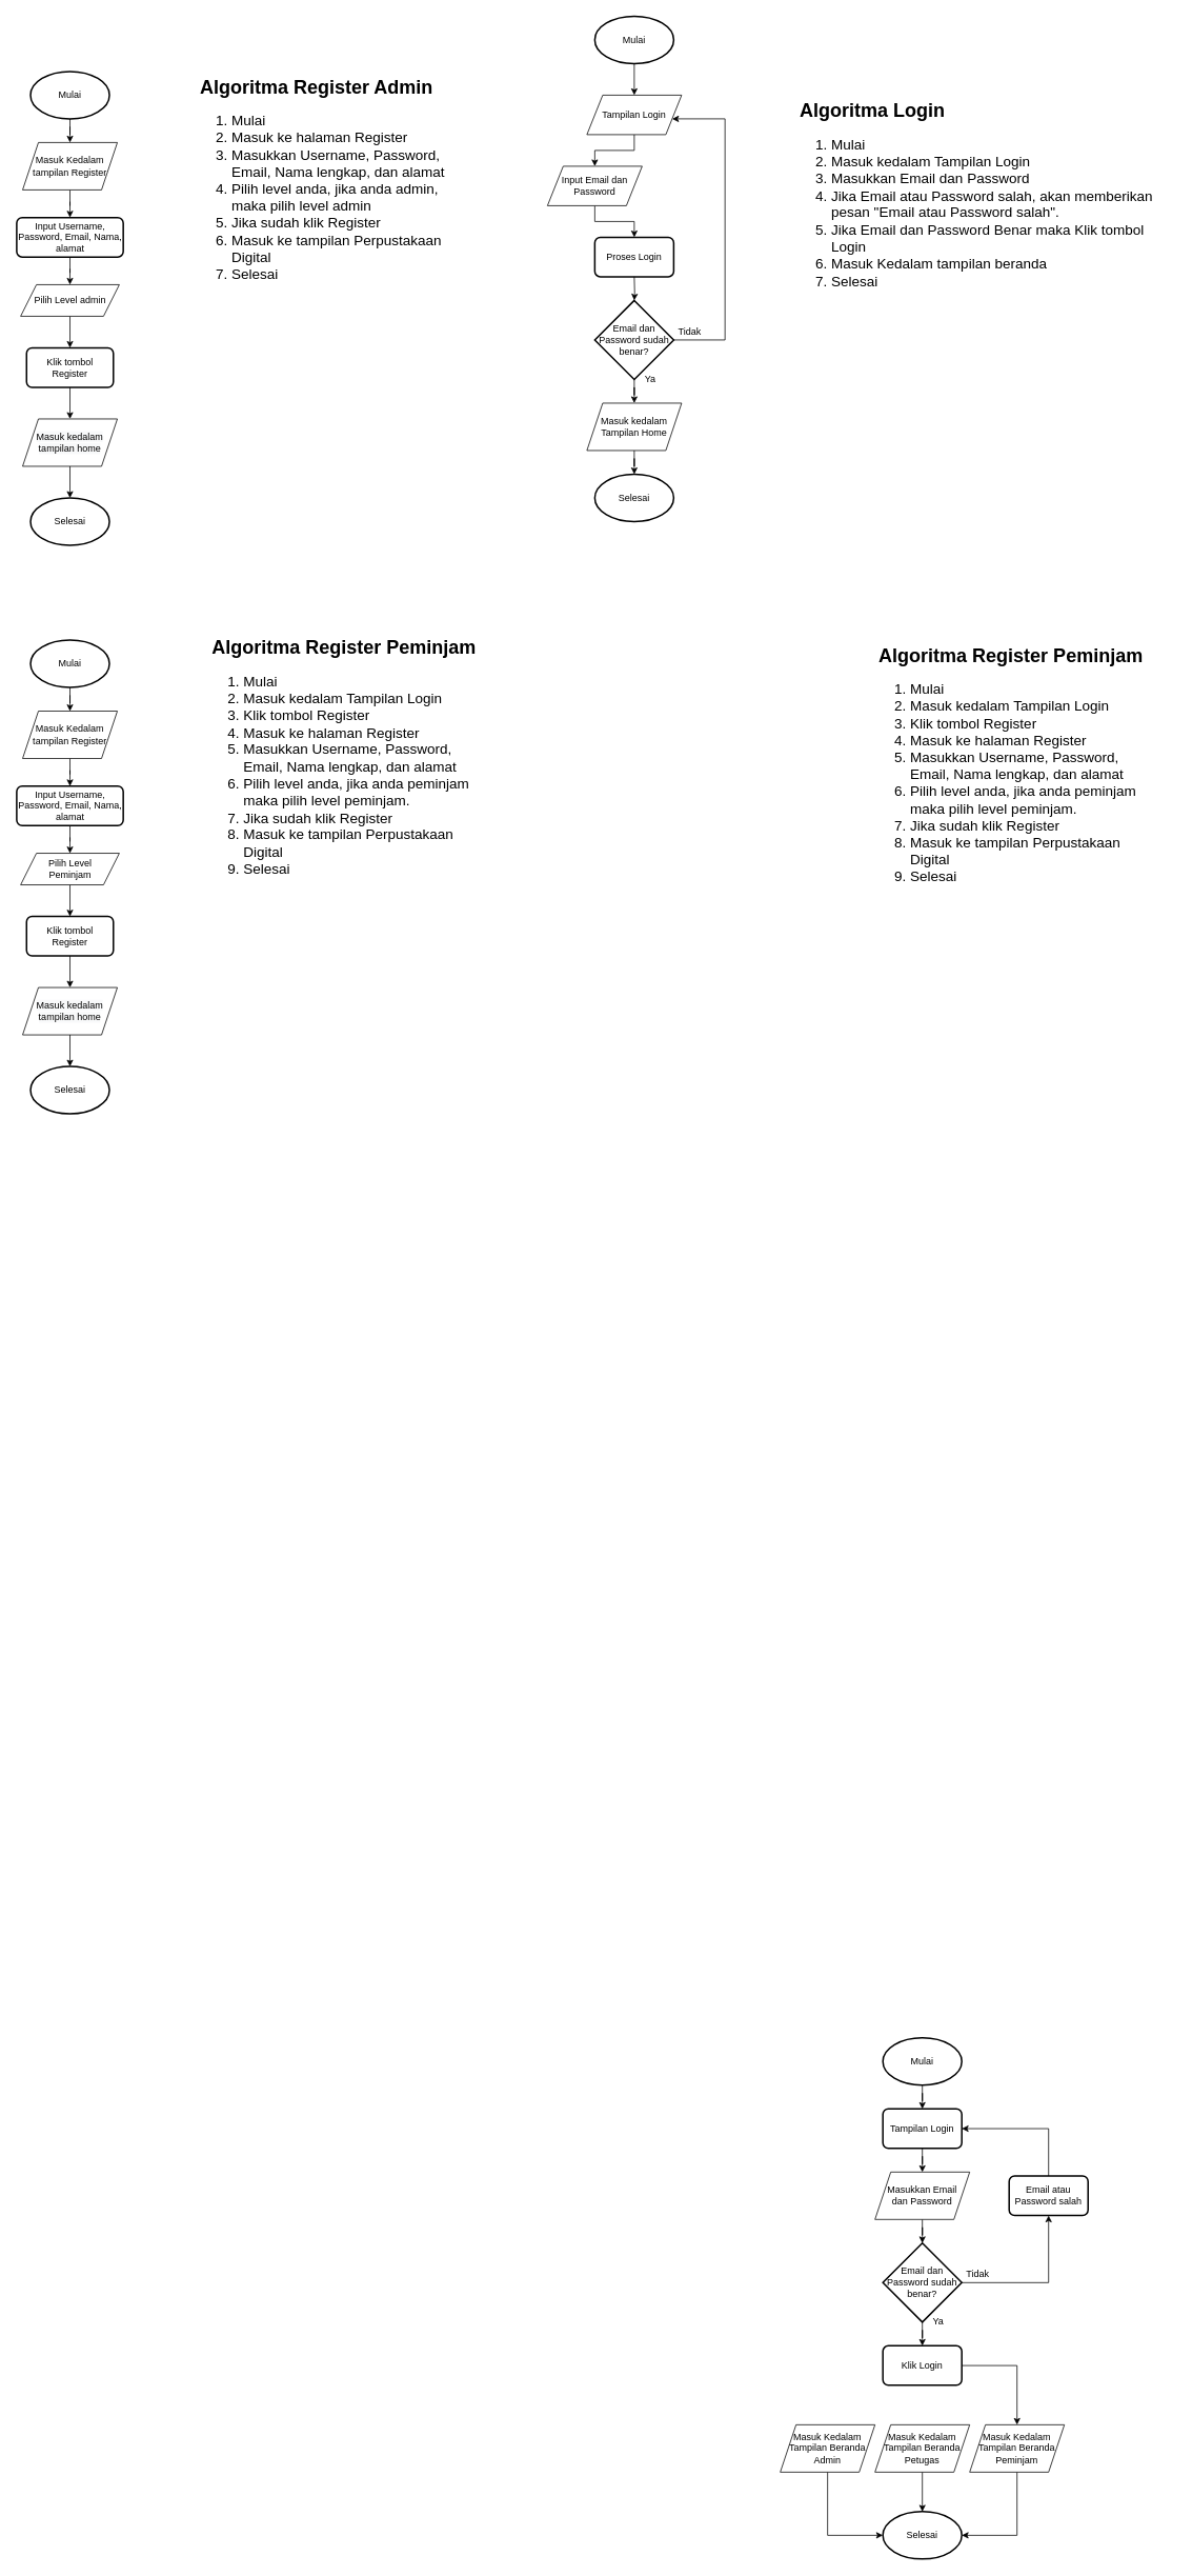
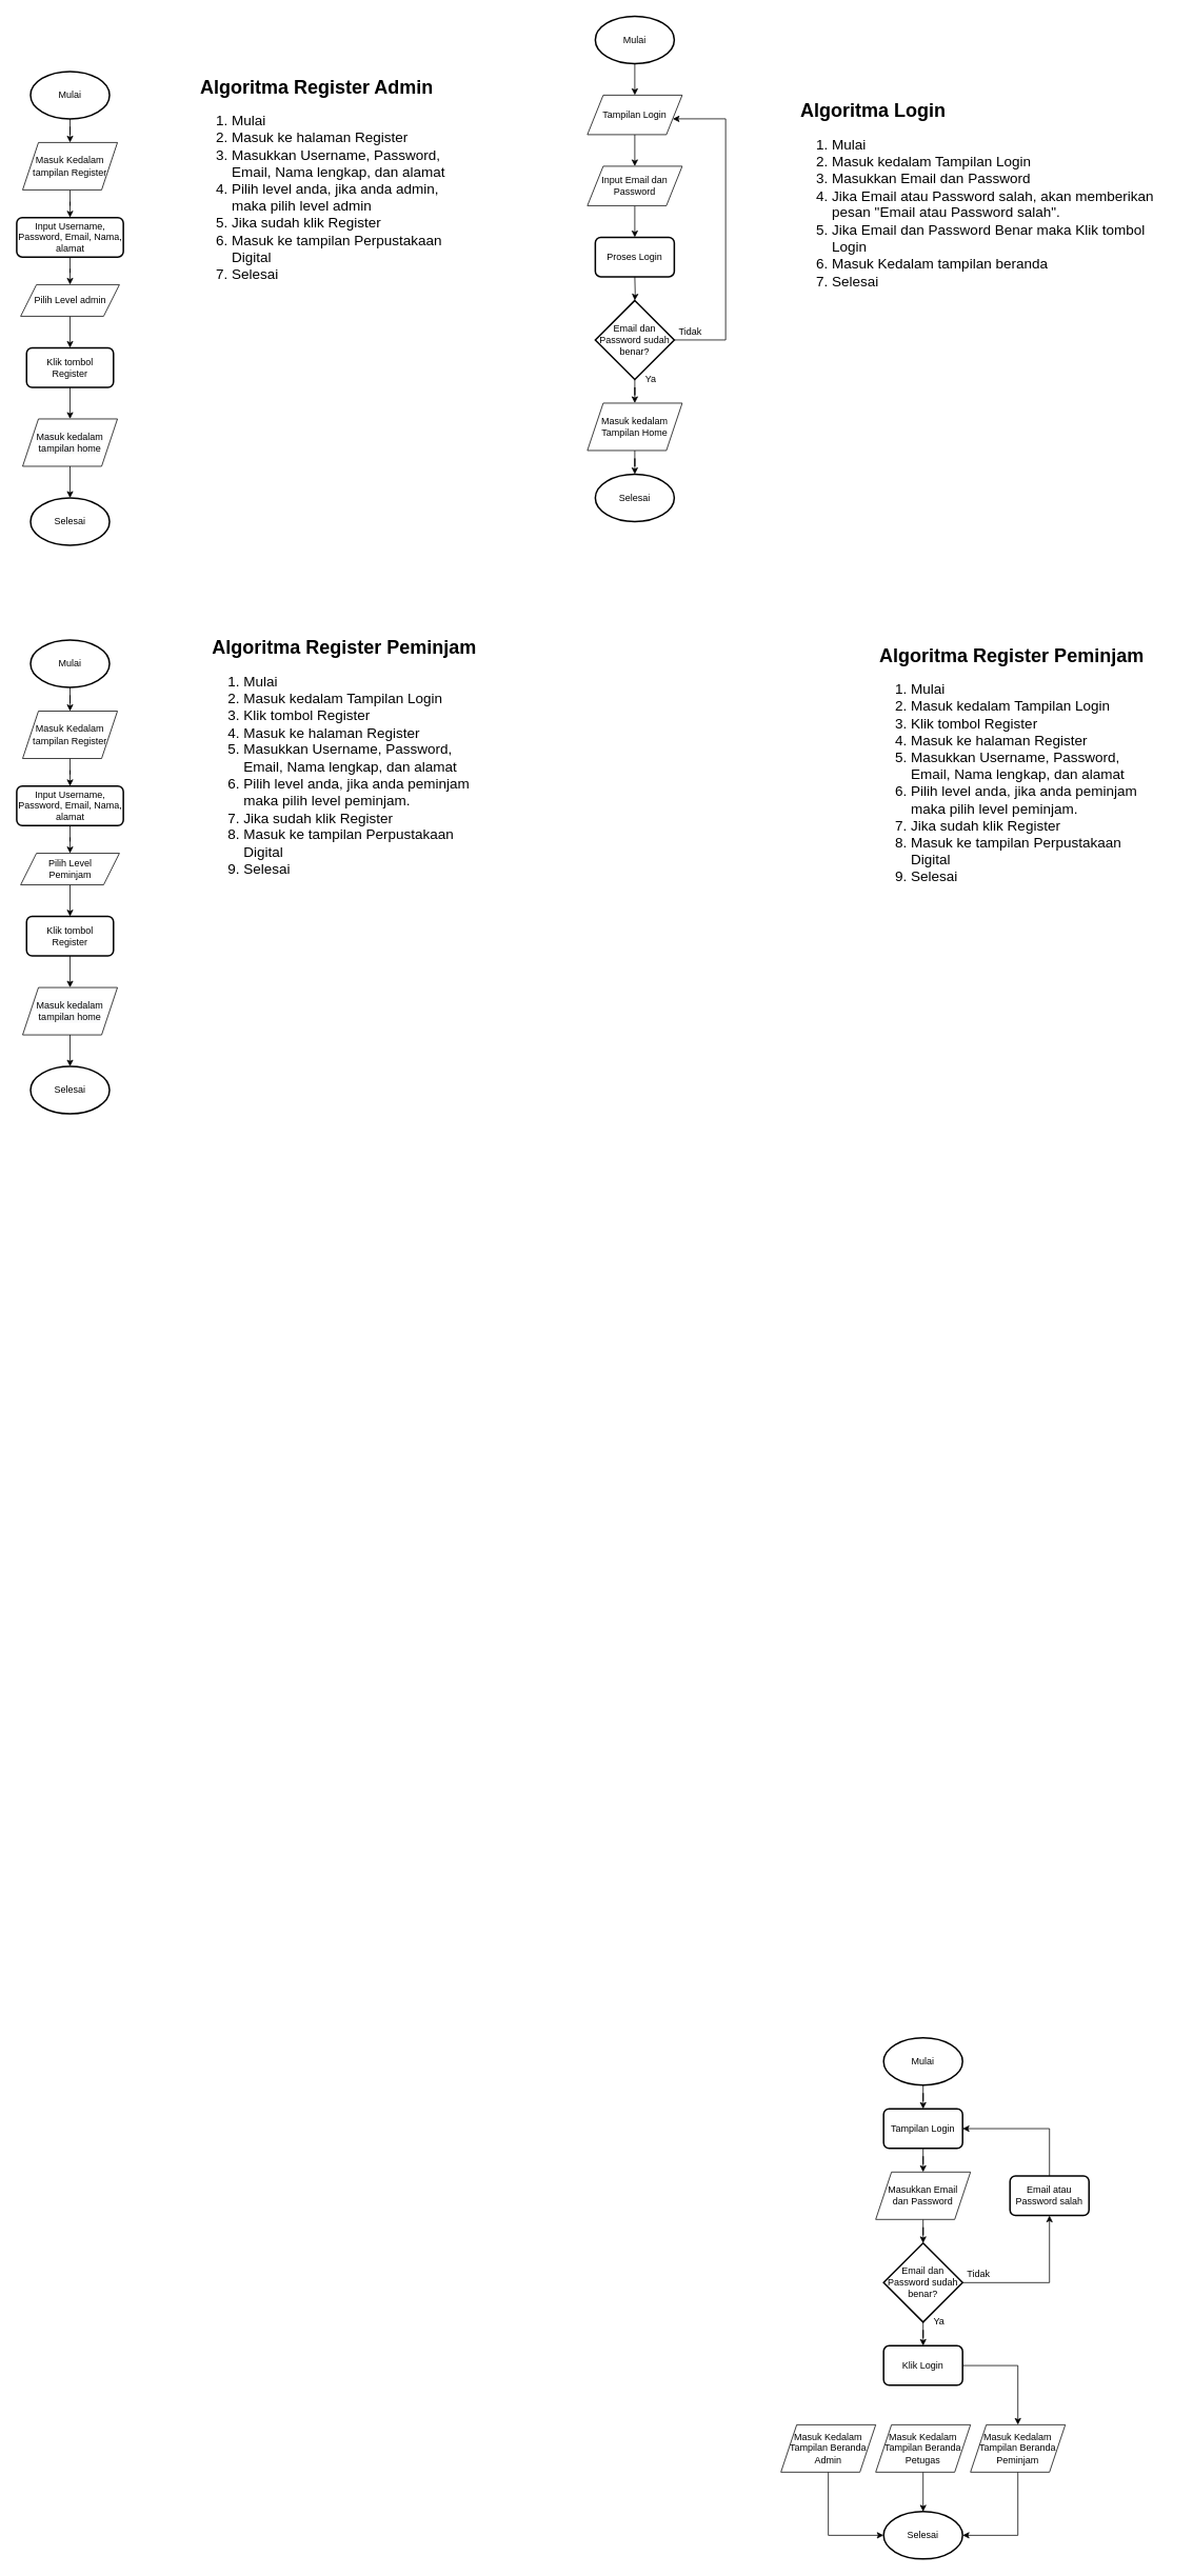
- <mxCell id="68" value="Input Email dan Password" style="shape=parallelogram;perimeter=parallelogramPerimeter;whiteSpace=wrap;html=1;fixedSize=1;" vertex="1" parent="1"><mxGeometry x="693" y="210" width="120" height="50" as="geometry" /></mxCell>
+ <mxCell id="68" value="Input Email dan Password" style="shape=parallelogram;perimeter=parallelogramPerimeter;whiteSpace=wrap;html=1;fixedSize=1;" vertex="1" parent="1"><mxGeometry x="743" y="210" width="120" height="50" as="geometry" /></mxCell>
